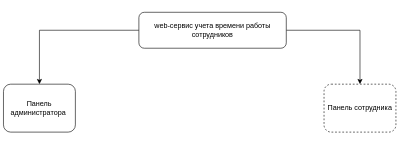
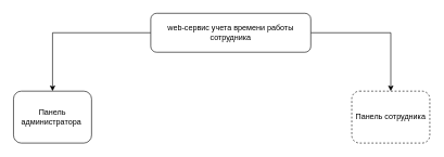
- <mxCell id="4" value="web-сервис учета времени работы сотрудников" style="rounded=1;whiteSpace=wrap;html=1;" vertex="1" parent="1"><mxGeometry x="231" y="20" width="246" height="60" as="geometry" /></mxCell>
+ <mxCell id="4" value="web-сервис учета времени работы сотрудника" style="rounded=1;whiteSpace=wrap;html=1;" vertex="1" parent="1"><mxGeometry x="231" y="20" width="246" height="60" as="geometry" /></mxCell>
- <mxCell id="5" value="Панель администратора&amp;nbsp;" style="rounded=1;whiteSpace=wrap;html=1;" vertex="1" parent="1"><mxGeometry x="5" y="140" width="120" height="80" as="geometry" /></mxCell>
+ <mxCell id="5" value="Панель администратора&amp;nbsp;" style="rounded=1;whiteSpace=wrap;html=1;" vertex="1" parent="1"><mxGeometry x="20" y="140" width="120" height="80" as="geometry" /></mxCell>
